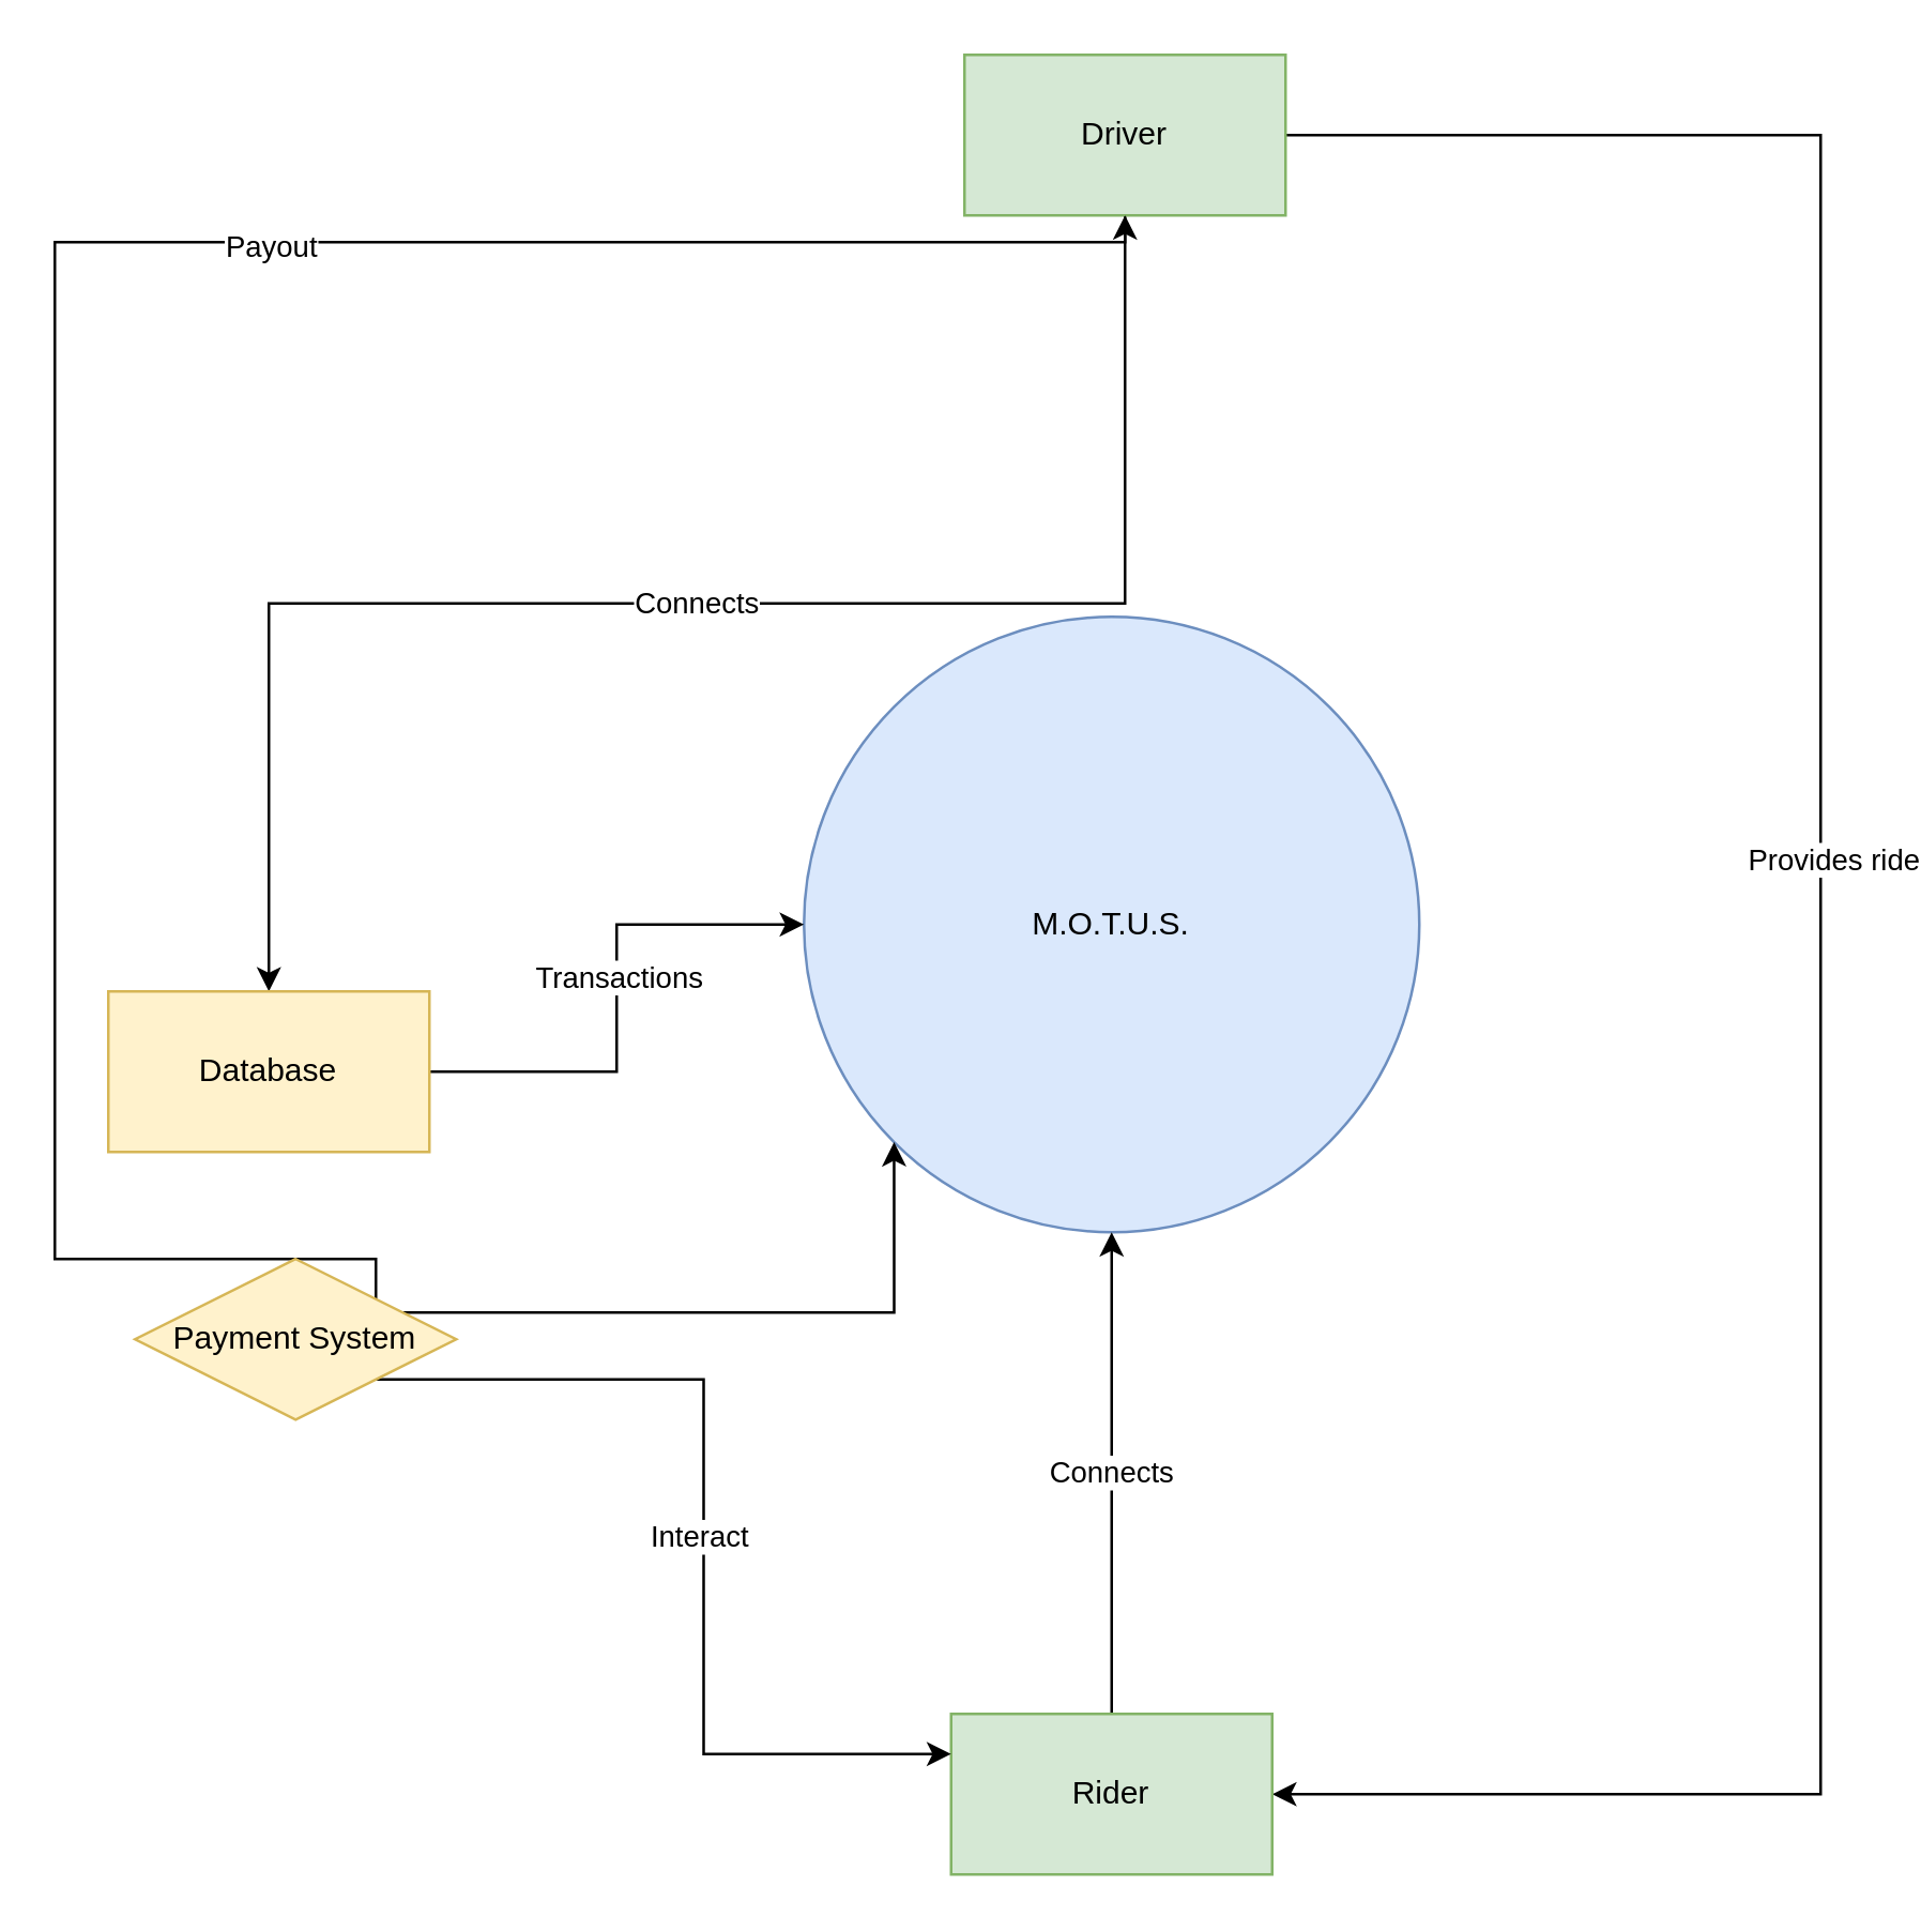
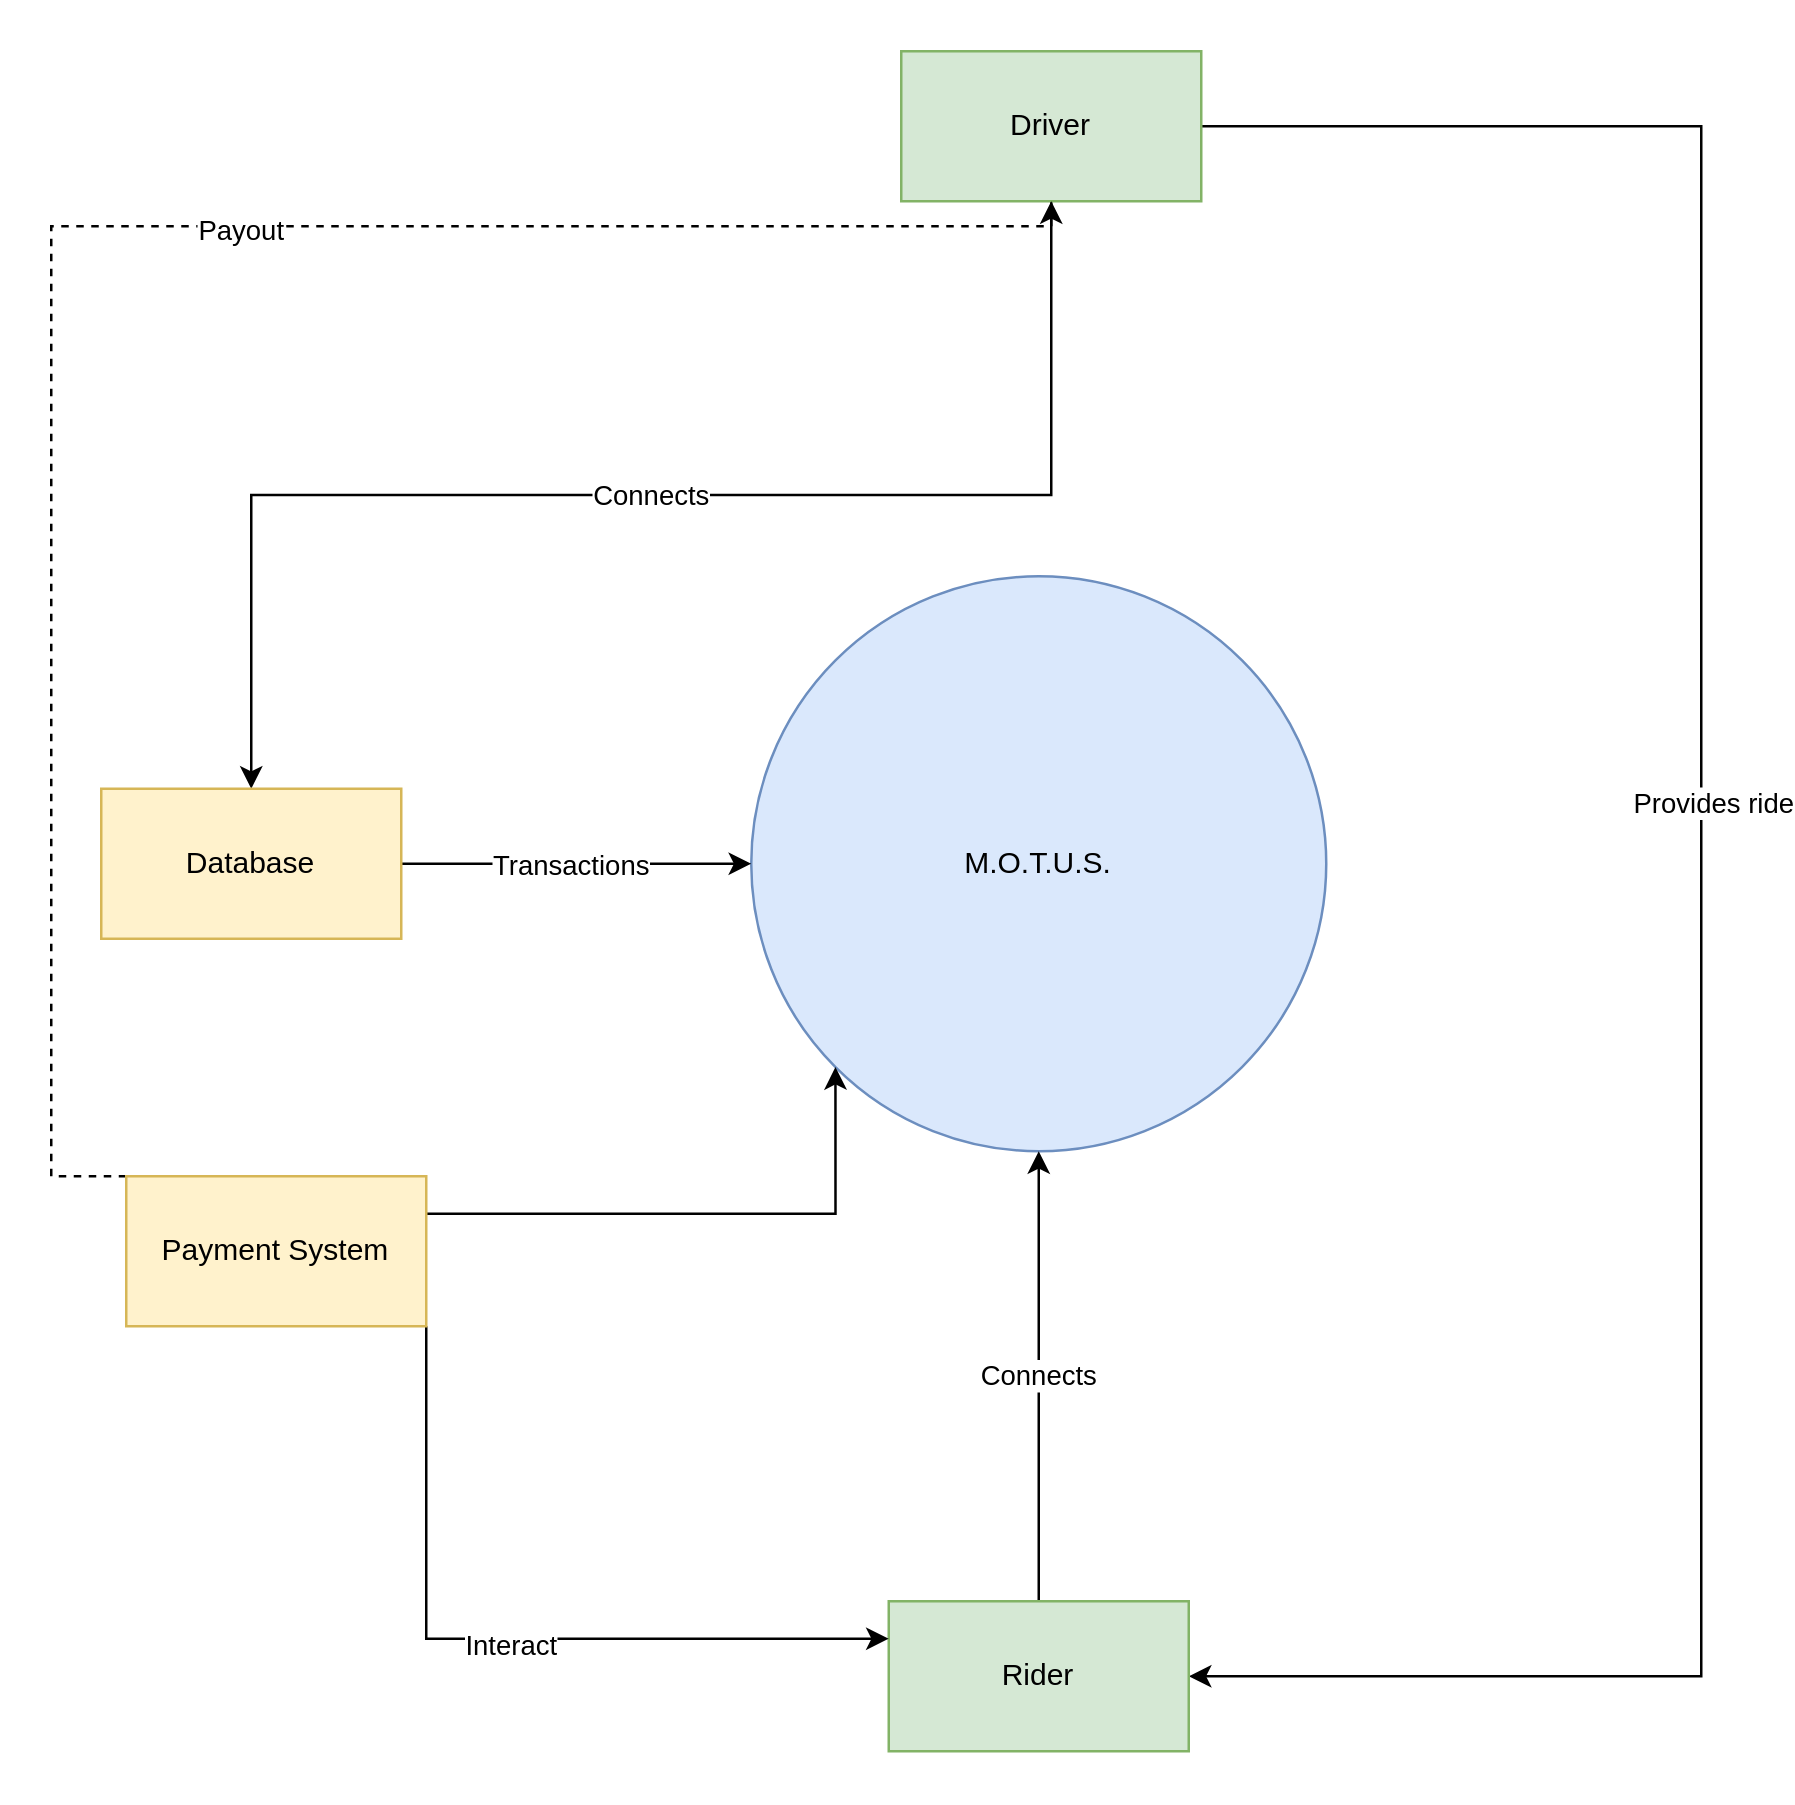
- <mxCell id="15" style="edgeStyle=orthogonalEdgeStyle;rounded=0;orthogonalLoop=1;jettySize=auto;html=1;exitX=1;exitY=0;exitDx=0;exitDy=0;" parent="1" source="17" target="6" edge="1"><mxGeometry relative="1" as="geometry"><Array as="points"><mxPoint x="20" y="470" /><mxPoint x="20" y="90" /><mxPoint x="420" y="90" /></Array></mxGeometry></mxCell>
+ <mxCell id="15" style="edgeStyle=orthogonalEdgeStyle;rounded=0;orthogonalLoop=1;jettySize=auto;html=1;exitX=1;exitY=0;exitDx=0;exitDy=0;dashed=1;" parent="1" source="17" target="6" edge="1"><mxGeometry relative="1" as="geometry"><Array as="points"><mxPoint x="20" y="470" /><mxPoint x="20" y="90" /><mxPoint x="420" y="90" /></Array></mxGeometry></mxCell>
- <mxCell id="11" value="Database" style="rounded=0;whiteSpace=wrap;html=1;fillColor=#fff2cc;strokeColor=#d6b656;" parent="1" vertex="1"><mxGeometry x="40" y="370" width="120" height="60" as="geometry" /></mxCell>
+ <mxCell id="11" value="Database" style="rounded=0;whiteSpace=wrap;html=1;fillColor=#fff2cc;strokeColor=#d6b656;" parent="1" vertex="1"><mxGeometry x="40" y="315" width="120" height="60" as="geometry" /></mxCell>
- <mxCell id="17" value="&lt;div&gt;Payment System&lt;/div&gt;" style="rhombus;whiteSpace=wrap;html=1;fillColor=#fff2cc;strokeColor=#d6b656;" parent="1" vertex="1"><mxGeometry x="50" y="470" width="120" height="60" as="geometry" /></mxCell>
+ <mxCell id="17" value="&lt;div&gt;Payment System&lt;/div&gt;" style="rounded=0;whiteSpace=wrap;html=1;fillColor=#fff2cc;strokeColor=#d6b656;" parent="1" vertex="1"><mxGeometry x="50" y="470" width="120" height="60" as="geometry" /></mxCell>
